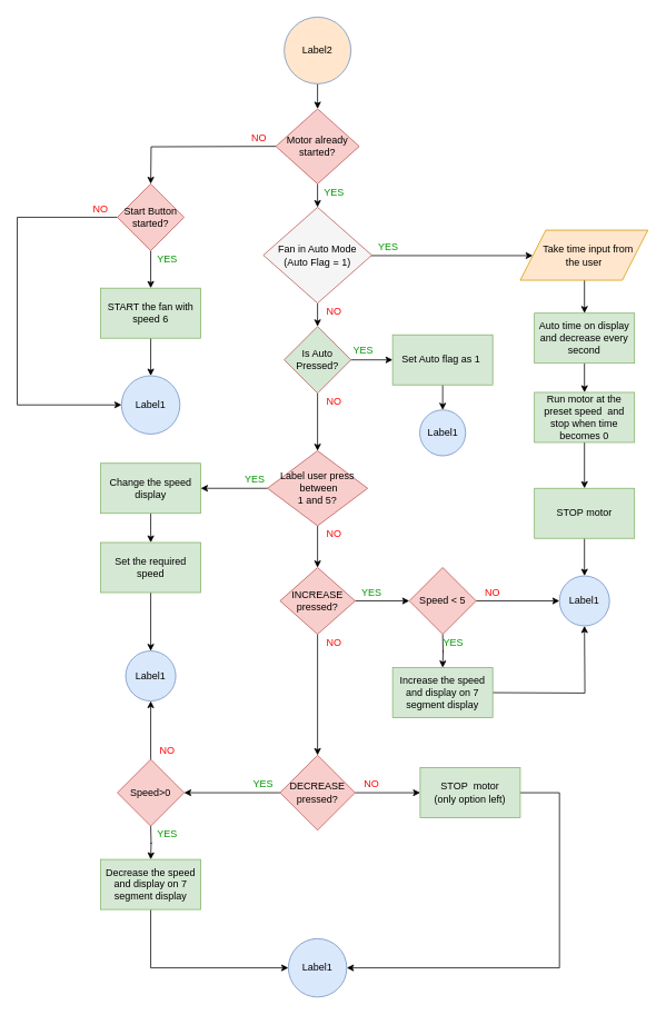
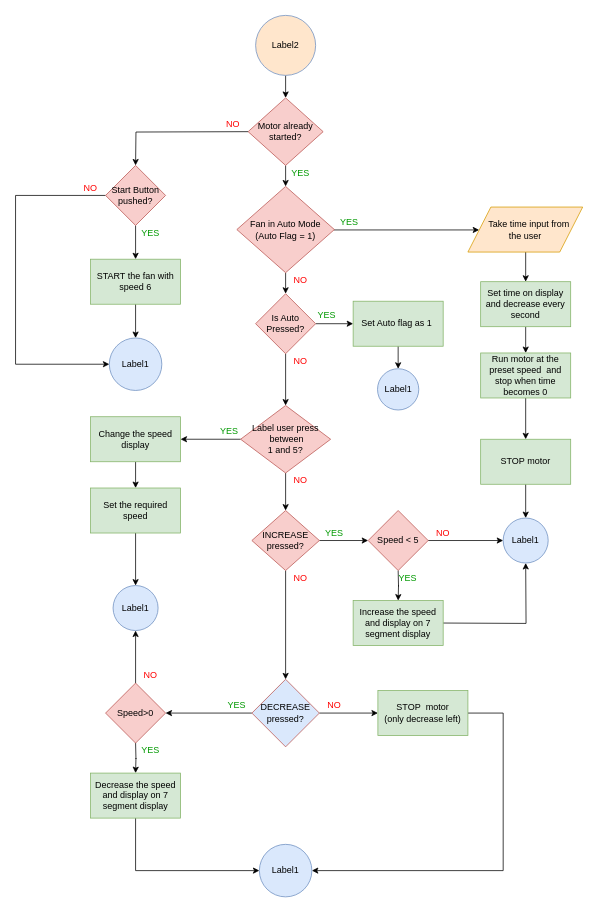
- <mxCell id="34" value="Start Button started?" style="rhombus;whiteSpace=wrap;html=1;fillColor=#f8cecc;strokeColor=#b85450;" vertex="1" parent="1"><mxGeometry x="140" y="220" width="80" height="80" as="geometry" /></mxCell>
+ <mxCell id="34" value="Start Button pushed?" style="rhombus;whiteSpace=wrap;html=1;fillColor=#f8cecc;strokeColor=#b85450;" vertex="1" parent="1"><mxGeometry x="140" y="220" width="80" height="80" as="geometry" /></mxCell>
- <mxCell id="37" value="&lt;div style=&quot;text-align: center&quot;&gt;&lt;span&gt;&lt;font style=&quot;font-size: 12px&quot;&gt;Fan in Auto Mode&lt;/font&gt;&lt;/span&gt;&lt;/div&gt;&lt;div style=&quot;text-align: center&quot;&gt;&lt;span&gt;&lt;font style=&quot;font-size: 12px&quot;&gt;(Auto Flag = 1)&lt;/font&gt;&lt;/span&gt;&lt;/div&gt;" style="rhombus;whiteSpace=wrap;html=1;fillColor=#f5f5f5;strokeColor=#b85450;" vertex="1" parent="1"><mxGeometry x="315" y="248" width="130" height="115" as="geometry" /></mxCell>
+ <mxCell id="37" value="&lt;div style=&quot;text-align: center&quot;&gt;&lt;span&gt;&lt;font style=&quot;font-size: 12px&quot;&gt;Fan in Auto Mode&lt;/font&gt;&lt;/span&gt;&lt;/div&gt;&lt;div style=&quot;text-align: center&quot;&gt;&lt;span&gt;&lt;font style=&quot;font-size: 12px&quot;&gt;(Auto Flag = 1)&lt;/font&gt;&lt;/span&gt;&lt;/div&gt;" style="rhombus;whiteSpace=wrap;html=1;fillColor=#f8cecc;strokeColor=#b85450;" vertex="1" parent="1"><mxGeometry x="315" y="248" width="130" height="115" as="geometry" /></mxCell>
- <mxCell id="39" value="Auto time on display and decrease every second" style="rounded=0;whiteSpace=wrap;html=1;fillColor=#d5e8d4;strokeColor=#82b366;" vertex="1" parent="1"><mxGeometry x="640" y="375" width="120" height="60" as="geometry" /></mxCell>
+ <mxCell id="39" value="Set time on display and decrease every second" style="rounded=0;whiteSpace=wrap;html=1;fillColor=#d5e8d4;strokeColor=#82b366;" vertex="1" parent="1"><mxGeometry x="640" y="375" width="120" height="60" as="geometry" /></mxCell>
- <mxCell id="42" value="Is Auto Pressed?" style="rhombus;whiteSpace=wrap;html=1;fillColor=#d5e8d4;strokeColor=#b85450;" vertex="1" parent="1"><mxGeometry x="340" y="391" width="80" height="80" as="geometry" /></mxCell>
+ <mxCell id="42" value="Is Auto Pressed?" style="rhombus;whiteSpace=wrap;html=1;fillColor=#f8cecc;strokeColor=#b85450;" vertex="1" parent="1"><mxGeometry x="340" y="391" width="80" height="80" as="geometry" /></mxCell>
- <mxCell id="53" value="DECREASE pressed?" style="rhombus;whiteSpace=wrap;html=1;fillColor=#f8cecc;strokeColor=#b85450;" vertex="1" parent="1"><mxGeometry x="335" y="905" width="90" height="90" as="geometry" /></mxCell>
+ <mxCell id="53" value="DECREASE pressed?" style="rhombus;whiteSpace=wrap;html=1;fillColor=#dae8fc;strokeColor=#b85450;" vertex="1" parent="1"><mxGeometry x="335" y="905" width="90" height="90" as="geometry" /></mxCell>
- <mxCell id="55" value="STOP&amp;nbsp; motor &lt;br&gt;(only option left)" style="rounded=0;whiteSpace=wrap;html=1;fillColor=#d5e8d4;strokeColor=#82b366;" vertex="1" parent="1"><mxGeometry x="503" y="920" width="120" height="60" as="geometry" /></mxCell>
+ <mxCell id="55" value="STOP&amp;nbsp; motor &lt;br&gt;(only decrease left)" style="rounded=0;whiteSpace=wrap;html=1;fillColor=#d5e8d4;strokeColor=#82b366;" vertex="1" parent="1"><mxGeometry x="503" y="920" width="120" height="60" as="geometry" /></mxCell>
